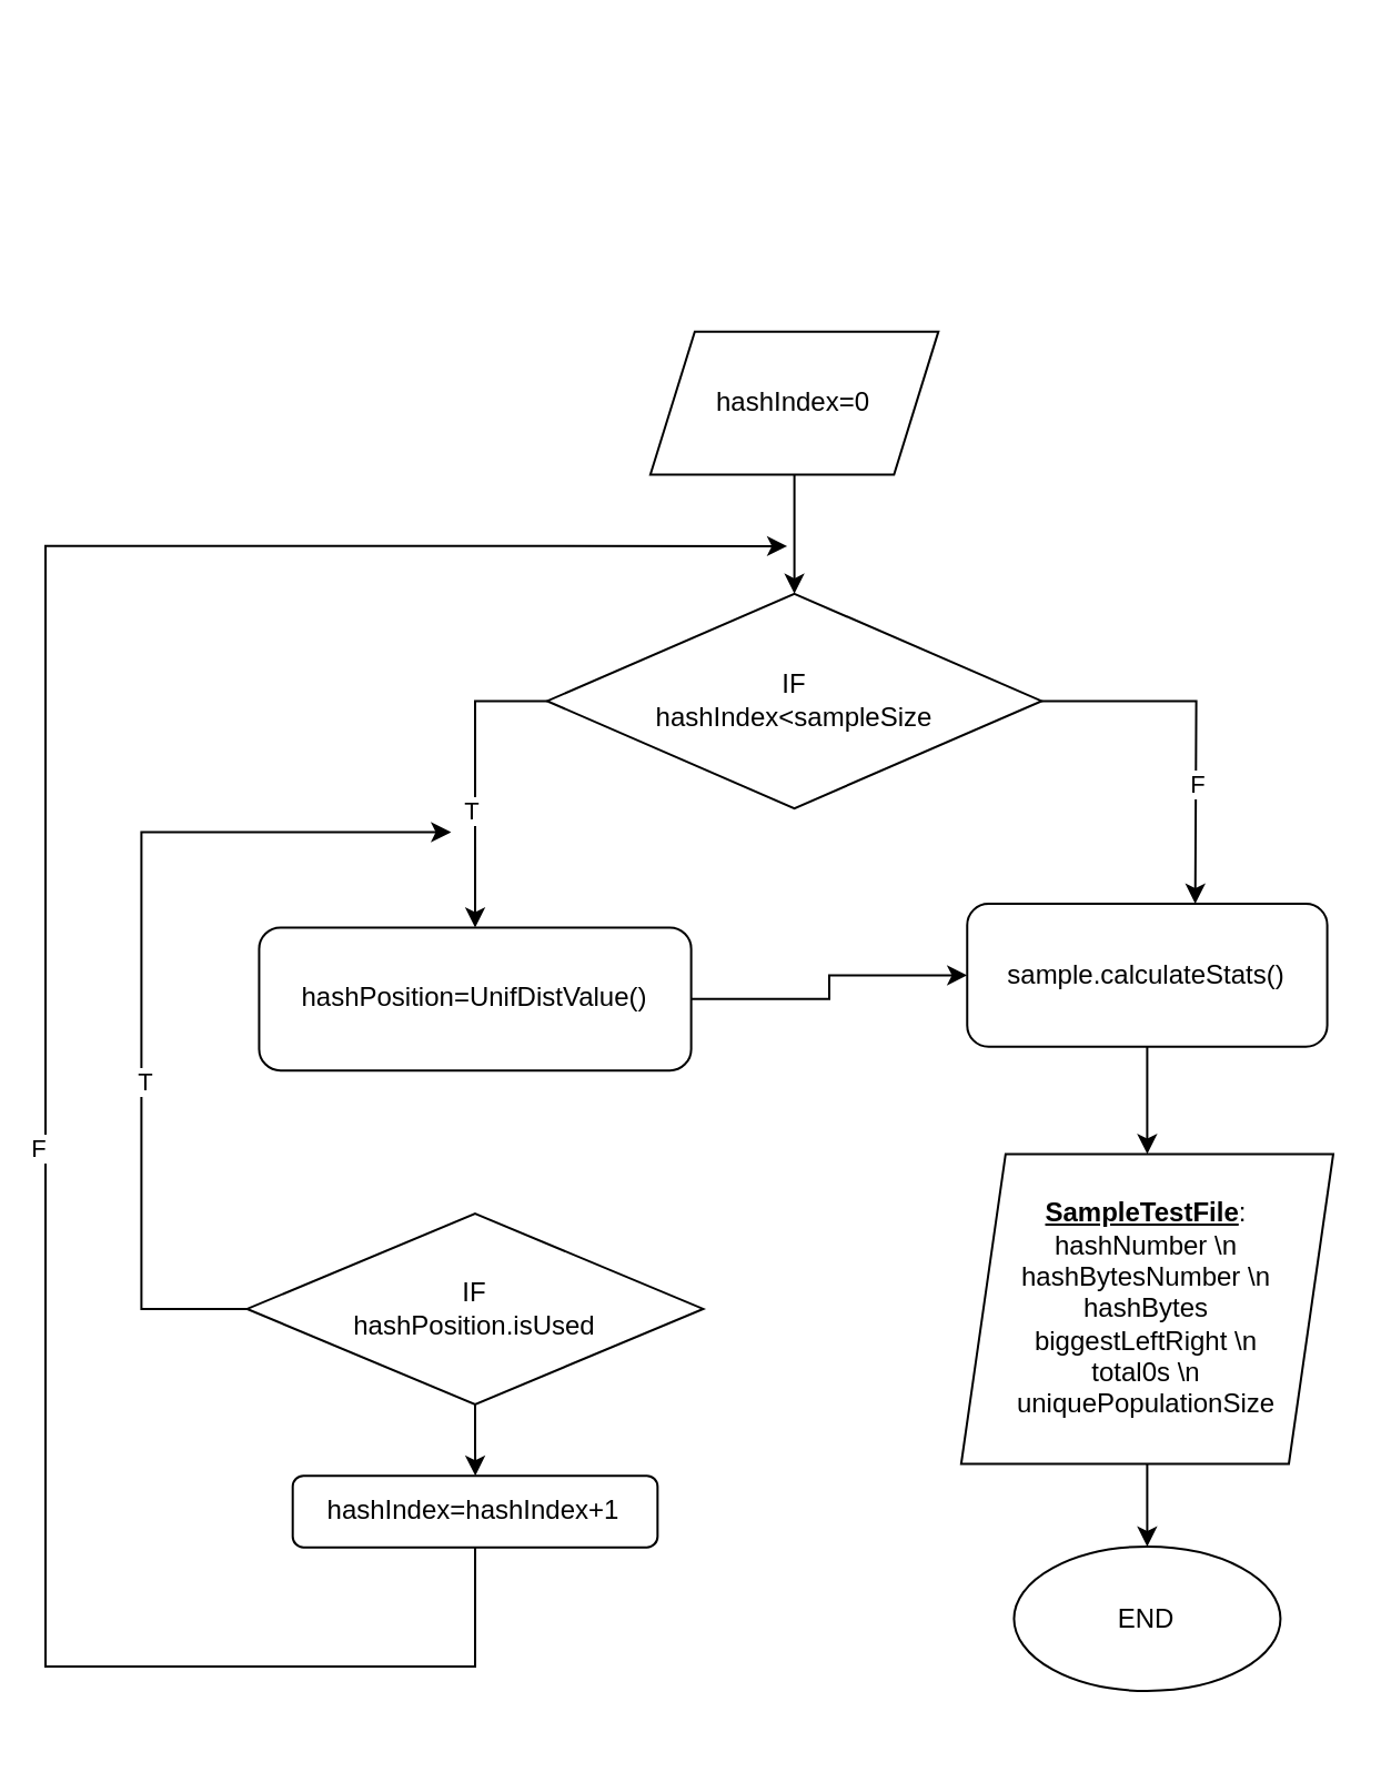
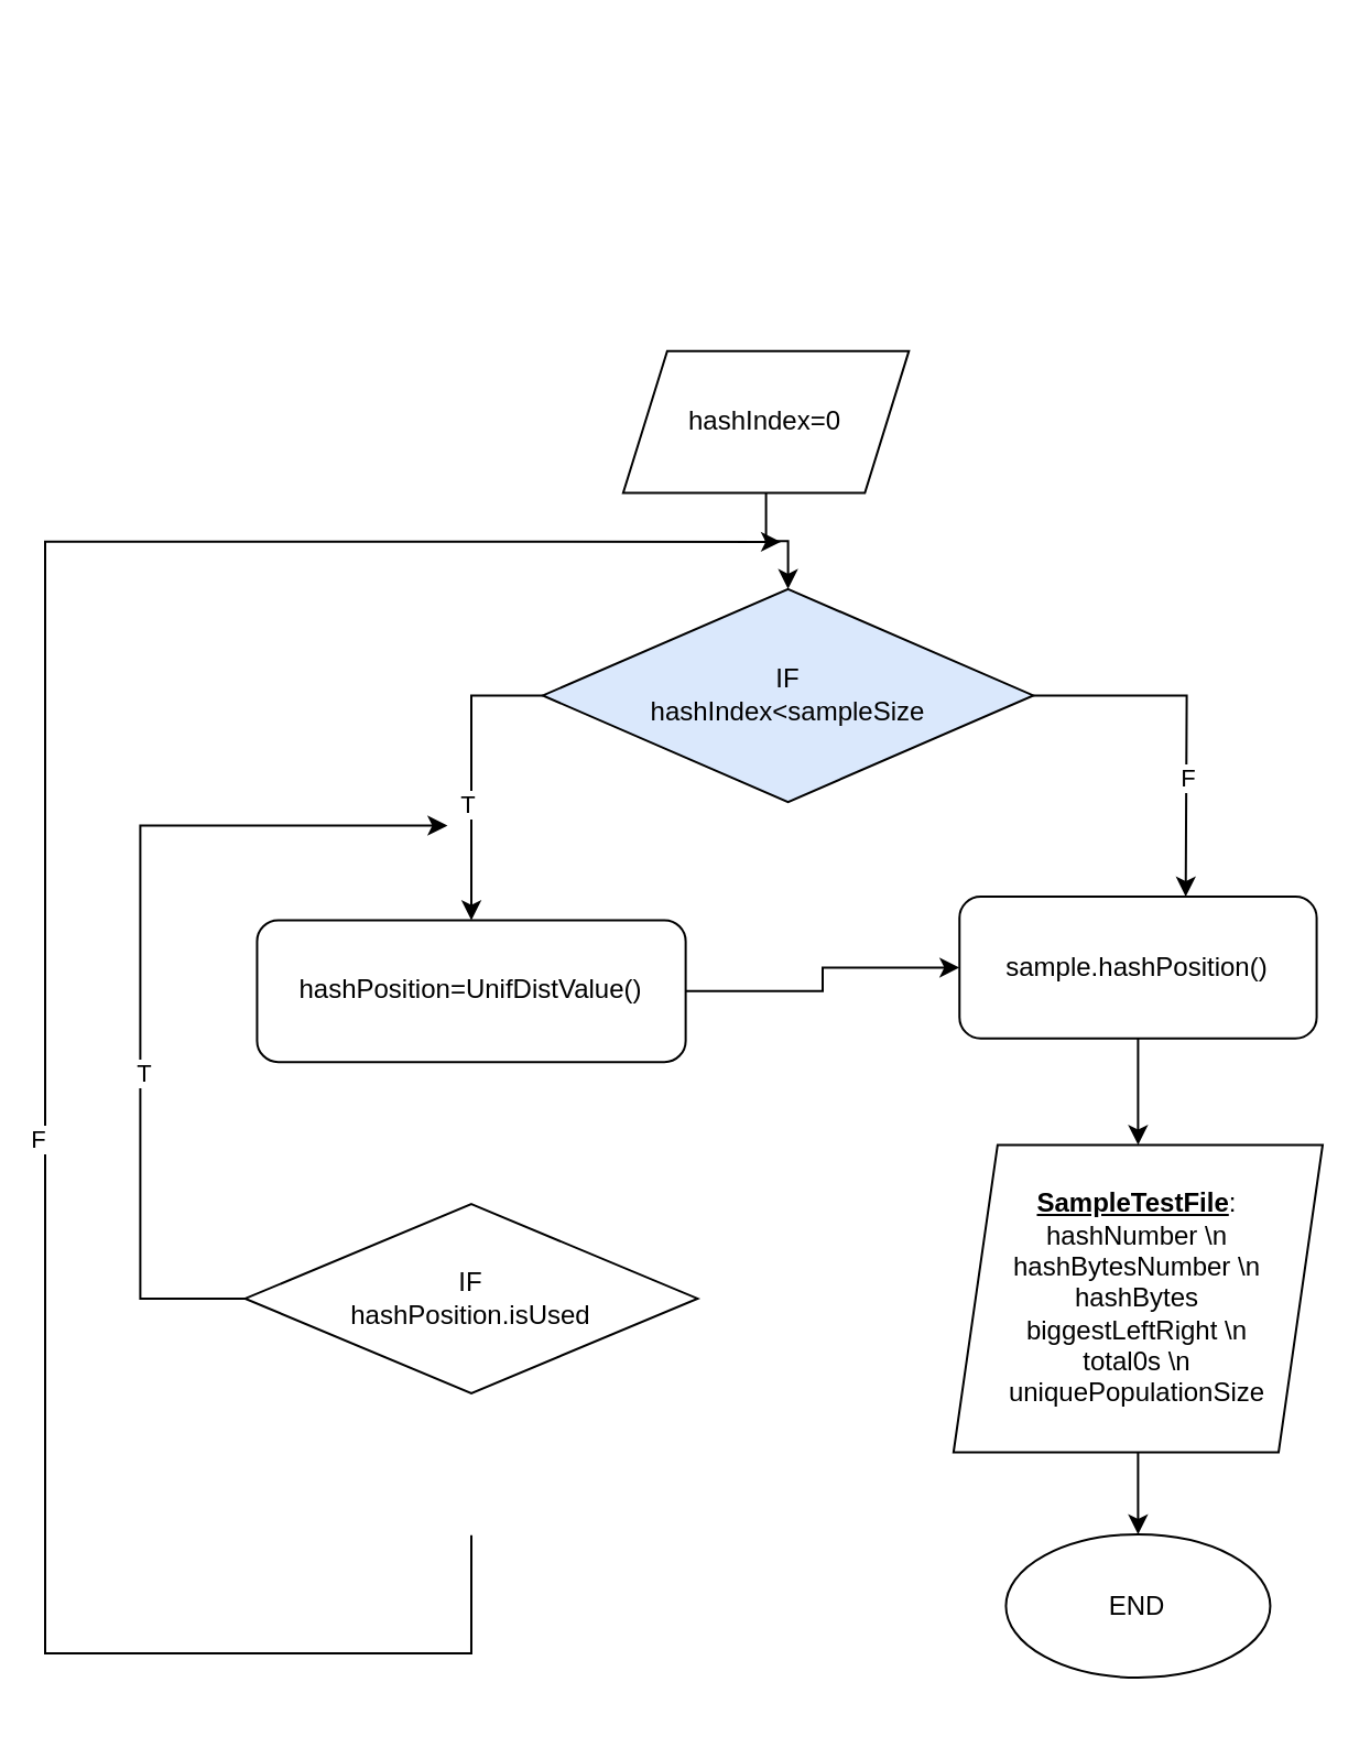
- <mxCell id="4" value="&lt;div&gt;hashIndex=0&lt;br&gt;&lt;/div&gt;" style="shape=parallelogram;perimeter=parallelogramPerimeter;whiteSpace=wrap;html=1;fixedSize=1;" vertex="1" parent="2"><mxGeometry x="272.432" y="128.824" width="129.73" height="64.412" as="geometry" /></mxCell>
+ <mxCell id="4" value="&lt;div&gt;hashIndex=0&lt;br&gt;&lt;/div&gt;" style="shape=parallelogram;perimeter=parallelogramPerimeter;whiteSpace=wrap;html=1;fixedSize=1;" vertex="1" parent="2"><mxGeometry x="262.432" y="138.824" width="129.73" height="64.412" as="geometry" /></mxCell>
- <mxCell id="9" value="&lt;div&gt;IF&lt;/div&gt;&lt;div&gt;hashIndex&amp;lt;sampleSize&lt;br&gt;&lt;/div&gt;" style="rhombus;whiteSpace=wrap;html=1;" vertex="1" parent="2"><mxGeometry x="225.946" y="246.912" width="222.703" height="96.618" as="geometry" /></mxCell>
+ <mxCell id="9" value="&lt;div&gt;IF&lt;/div&gt;&lt;div&gt;hashIndex&amp;lt;sampleSize&lt;br&gt;&lt;/div&gt;" style="rhombus;whiteSpace=wrap;html=1;fillColor=#dae8fc;" vertex="1" parent="2"><mxGeometry x="225.946" y="246.912" width="222.703" height="96.618" as="geometry" /></mxCell>
- <mxCell id="19" value="sample.calculateStats()" style="rounded=1;whiteSpace=wrap;html=1;" vertex="1" parent="2"><mxGeometry x="415.135" y="386.471" width="162.162" height="64.412" as="geometry" /></mxCell>
+ <mxCell id="19" value="sample.hashPosition()" style="rounded=1;whiteSpace=wrap;html=1;" vertex="1" parent="2"><mxGeometry x="415.135" y="386.471" width="162.162" height="64.412" as="geometry" /></mxCell>
- <mxCell id="16" value="" style="edgeStyle=orthogonalEdgeStyle;rounded=0;orthogonalLoop=1;jettySize=auto;html=1;" edge="1" parent="2" source="17" target="22"><mxGeometry relative="1" as="geometry" /></mxCell>
- <mxCell id="22" value="hashIndex=hashIndex+1" style="rounded=1;whiteSpace=wrap;html=1;" vertex="1" parent="2"><mxGeometry x="111.351" y="644.118" width="164.324" height="32.206" as="geometry" /></mxCell>
